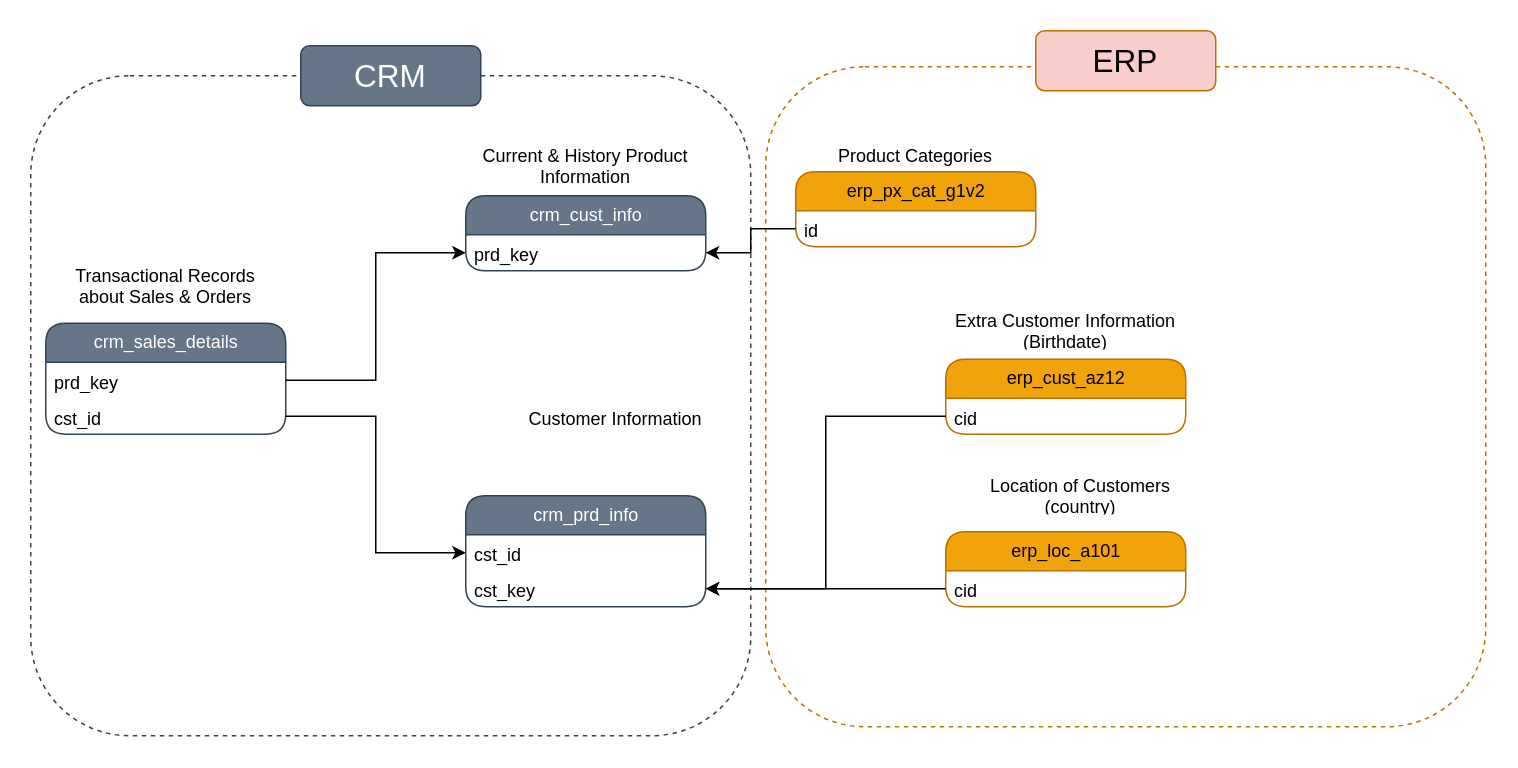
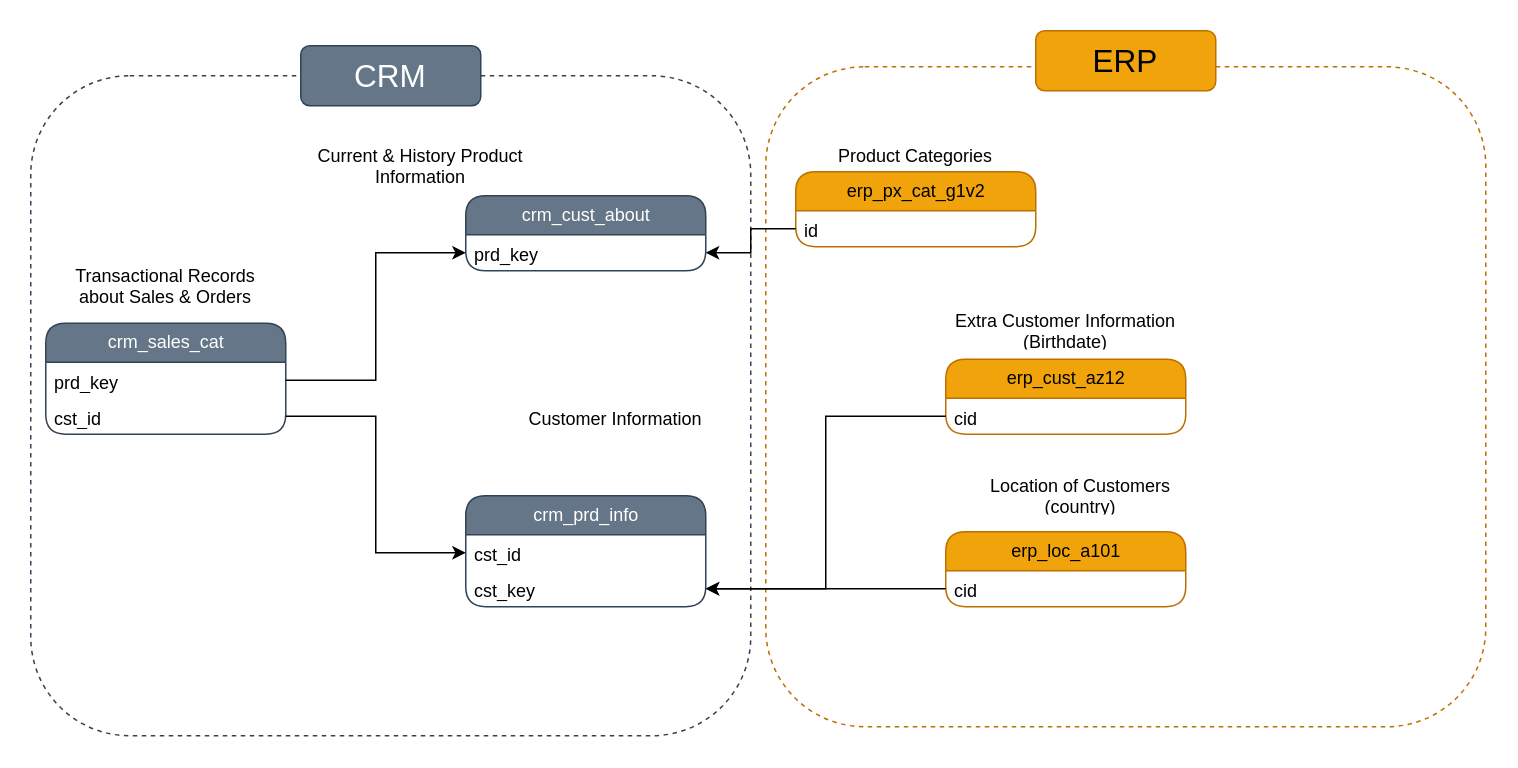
- <mxCell id="30" value="&lt;font style=&quot;font-size: 21px;&quot;&gt;ERP&lt;/font&gt;" style="rounded=1;whiteSpace=wrap;html=1;fillColor=#f8cecc;fontColor=#000000;strokeColor=#BD7000;" parent="1" vertex="1"><mxGeometry x="690" y="20" width="120" height="40" as="geometry" /></mxCell>
+ <mxCell id="30" value="&lt;font style=&quot;font-size: 21px;&quot;&gt;ERP&lt;/font&gt;" style="rounded=1;whiteSpace=wrap;html=1;fillColor=#f0a30a;fontColor=#000000;strokeColor=#BD7000;" parent="1" vertex="1"><mxGeometry x="690" y="20" width="120" height="40" as="geometry" /></mxCell>
- <mxCell id="24" value="Current &amp;amp; History Product Information" style="text;strokeColor=none;fillColor=none;align=center;verticalAlign=top;spacingLeft=4;spacingRight=4;overflow=hidden;rotatable=0;points=[[0,0.5],[1,0.5]];portConstraint=eastwest;whiteSpace=wrap;html=1;" parent="1" vertex="1"><mxGeometry x="310" y="90" width="160" height="30" as="geometry" /></mxCell>
+ <mxCell id="24" value="Current &amp;amp; History Product Information" style="text;strokeColor=none;fillColor=none;align=center;verticalAlign=top;spacingLeft=4;spacingRight=4;overflow=hidden;rotatable=0;points=[[0,0.5],[1,0.5]];portConstraint=eastwest;whiteSpace=wrap;html=1;" parent="1" vertex="1"><mxGeometry x="200" y="90" width="160" height="30" as="geometry" /></mxCell>
- <mxCell id="4" value="crm_cust_info" style="swimlane;fontStyle=0;childLayout=stackLayout;horizontal=1;startSize=26;horizontalStack=0;resizeParent=1;resizeParentMax=0;resizeLast=0;collapsible=1;marginBottom=0;html=1;rounded=1;arcSize=17;fillColor=#647687;fontColor=#ffffff;strokeColor=#314354;" parent="1" vertex="1"><mxGeometry x="310" y="130" width="160" height="50" as="geometry" /></mxCell>
+ <mxCell id="4" value="crm_cust_about" style="swimlane;fontStyle=0;childLayout=stackLayout;horizontal=1;startSize=26;horizontalStack=0;resizeParent=1;resizeParentMax=0;resizeLast=0;collapsible=1;marginBottom=0;html=1;rounded=1;arcSize=17;fillColor=#647687;fontColor=#ffffff;strokeColor=#314354;" parent="1" vertex="1"><mxGeometry x="310" y="130" width="160" height="50" as="geometry" /></mxCell>
- <mxCell id="9" value="crm_sales_details" style="swimlane;fontStyle=0;childLayout=stackLayout;horizontal=1;startSize=26;horizontalStack=0;resizeParent=1;resizeParentMax=0;resizeLast=0;collapsible=1;marginBottom=0;html=1;rounded=1;arcSize=17;fillColor=#647687;fontColor=#ffffff;strokeColor=#314354;fontSize=12;" parent="1" vertex="1"><mxGeometry x="30" y="215" width="160" height="74" as="geometry" /></mxCell>
+ <mxCell id="9" value="crm_sales_cat" style="swimlane;fontStyle=0;childLayout=stackLayout;horizontal=1;startSize=26;horizontalStack=0;resizeParent=1;resizeParentMax=0;resizeLast=0;collapsible=1;marginBottom=0;html=1;rounded=1;arcSize=17;fillColor=#647687;fontColor=#ffffff;strokeColor=#314354;fontSize=12;" parent="1" vertex="1"><mxGeometry x="30" y="215" width="160" height="74" as="geometry" /></mxCell>
